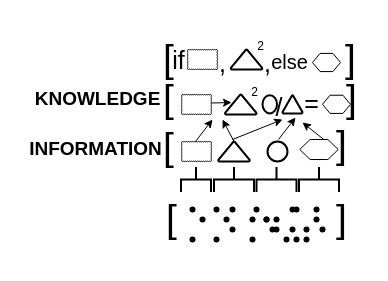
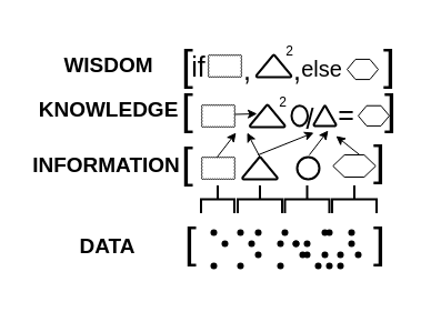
+ <mxCell id="74" value="&lt;font style=&quot;font-size: 19px&quot;&gt;&lt;b&gt;WISDOM&lt;/b&gt;&lt;/font&gt;" style="text;html=1;align=center;verticalAlign=middle;resizable=0;points=[];autosize=1;strokeColor=none;" vertex="1" parent="1"><mxGeometry x="47" y="49" width="100" height="20" as="geometry" /></mxCell>
+ <mxCell id="32" value="&lt;font style=&quot;font-size: 19px&quot;&gt;&lt;b&gt;DATA&lt;/b&gt;&lt;/font&gt;" style="text;html=1;align=center;verticalAlign=middle;resizable=0;points=[];autosize=1;strokeColor=none;" vertex="1" parent="1"><mxGeometry x="61" y="212" width="70" height="20" as="geometry" /></mxCell>
